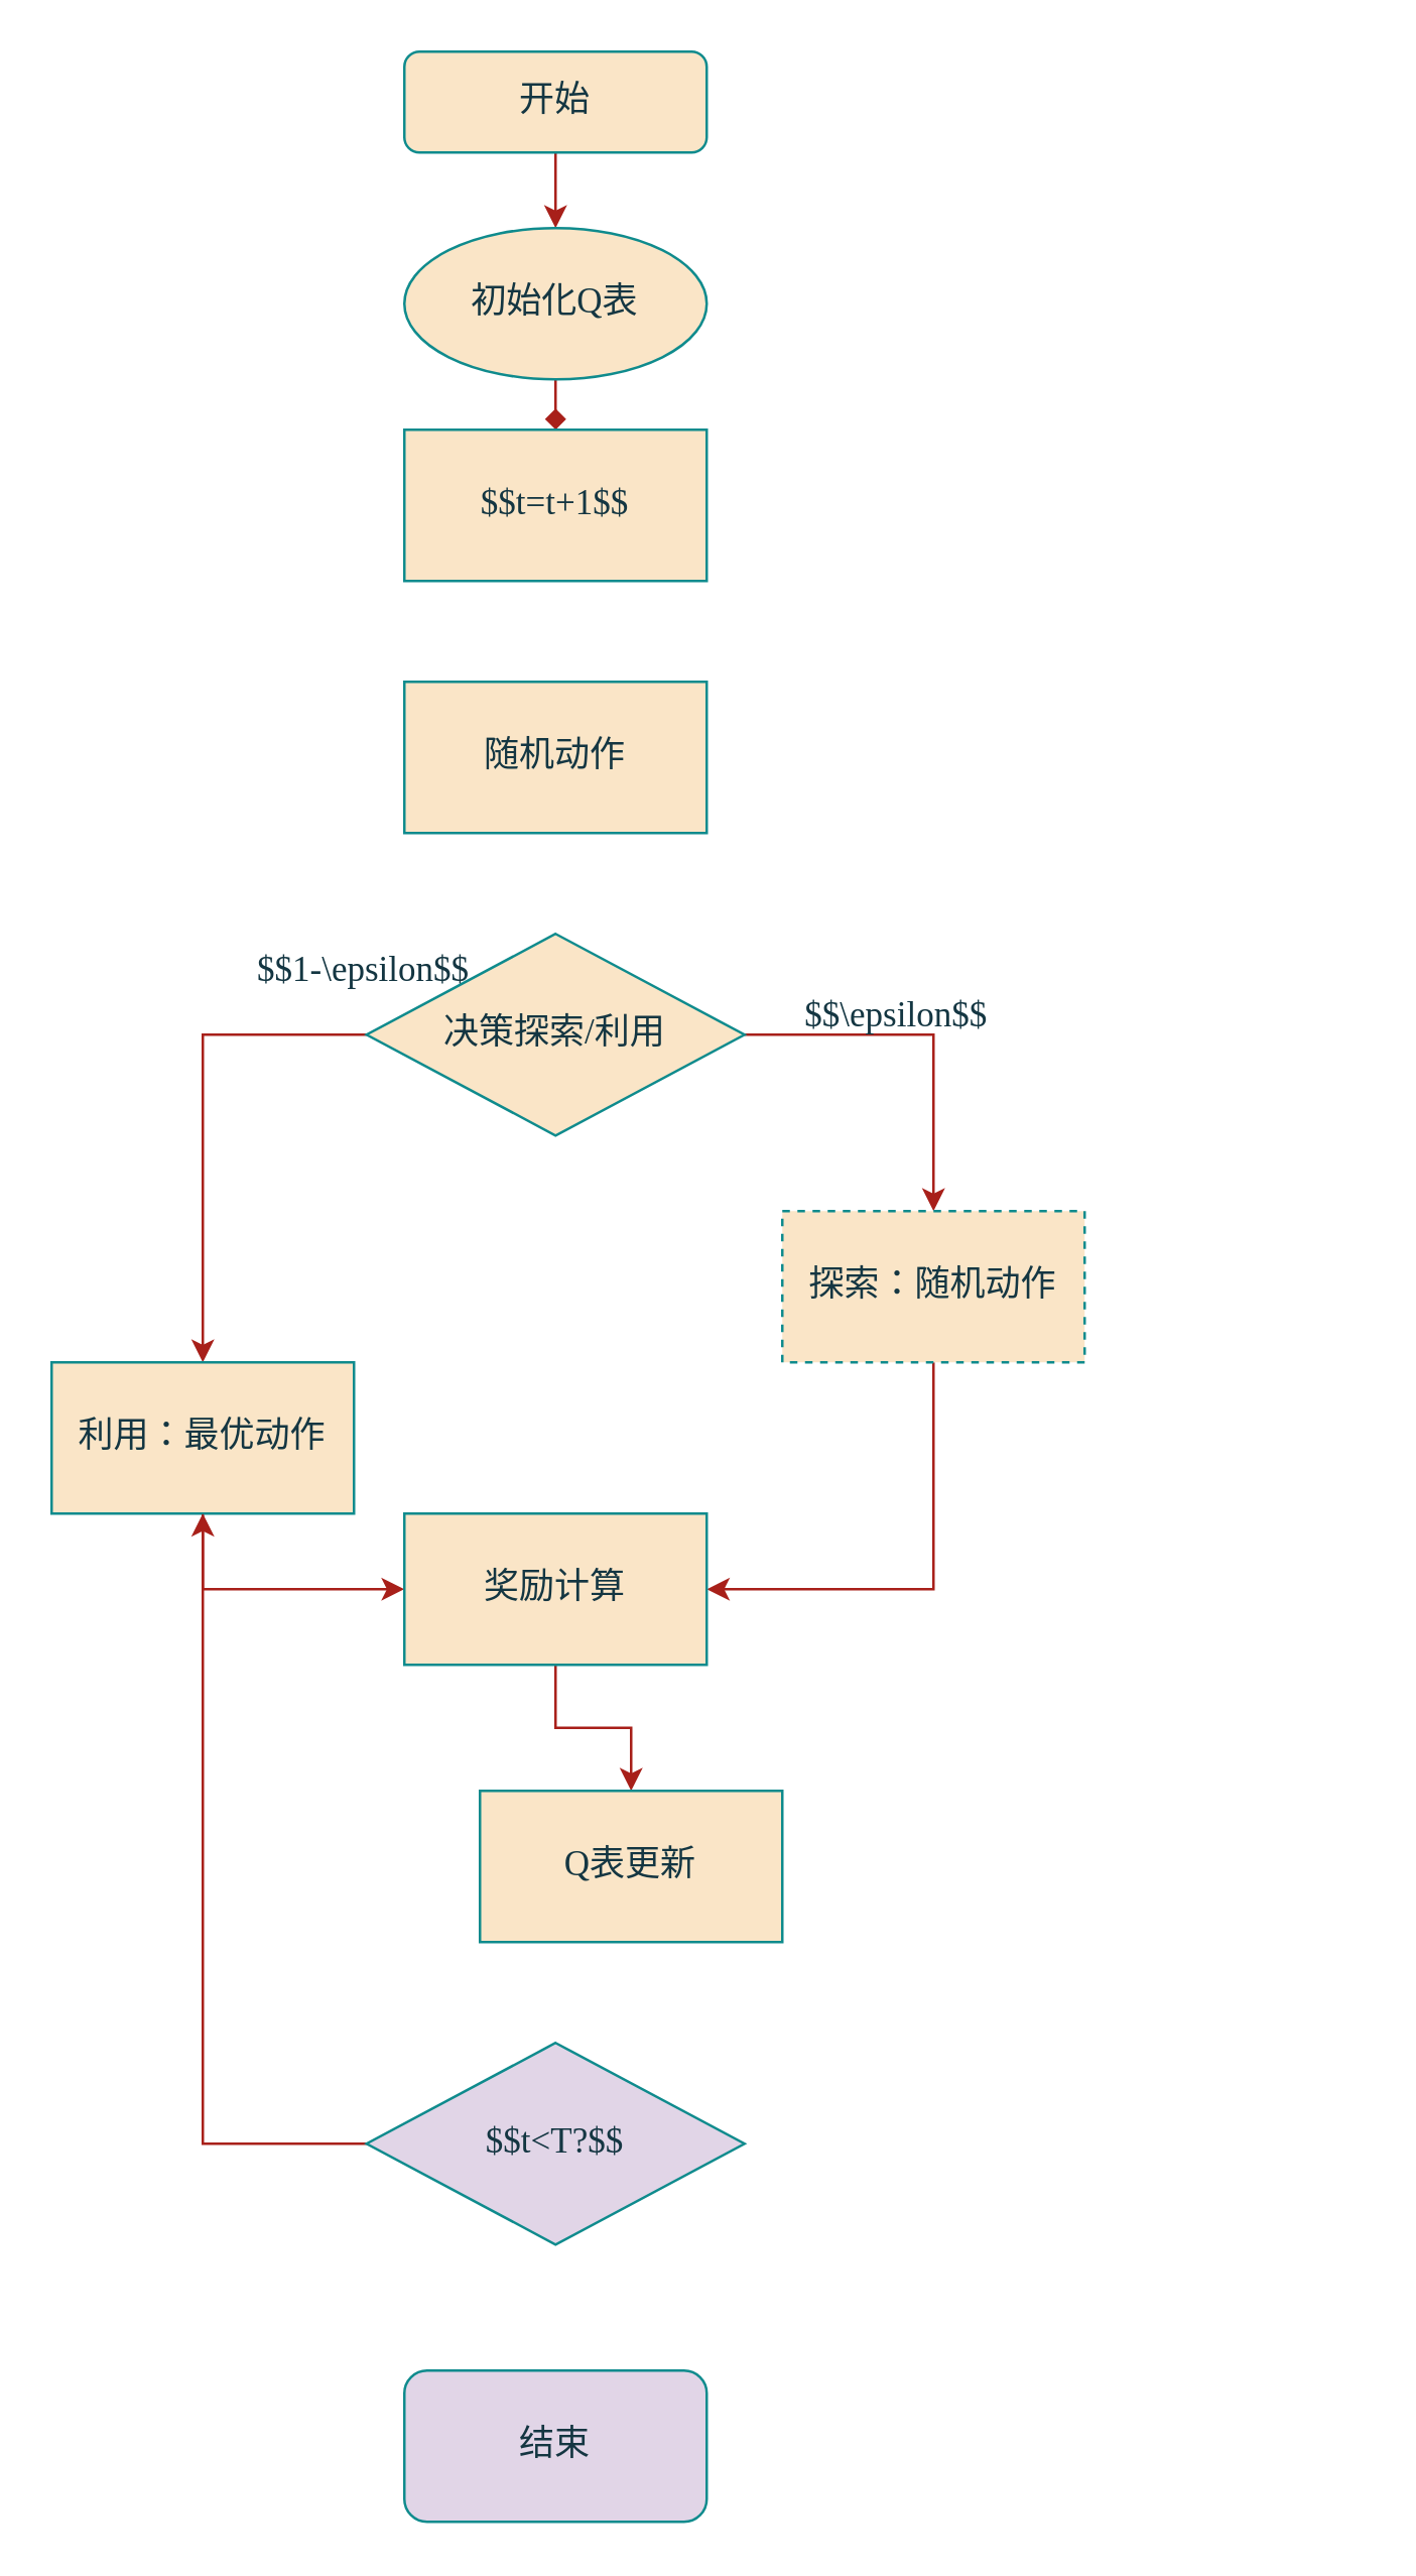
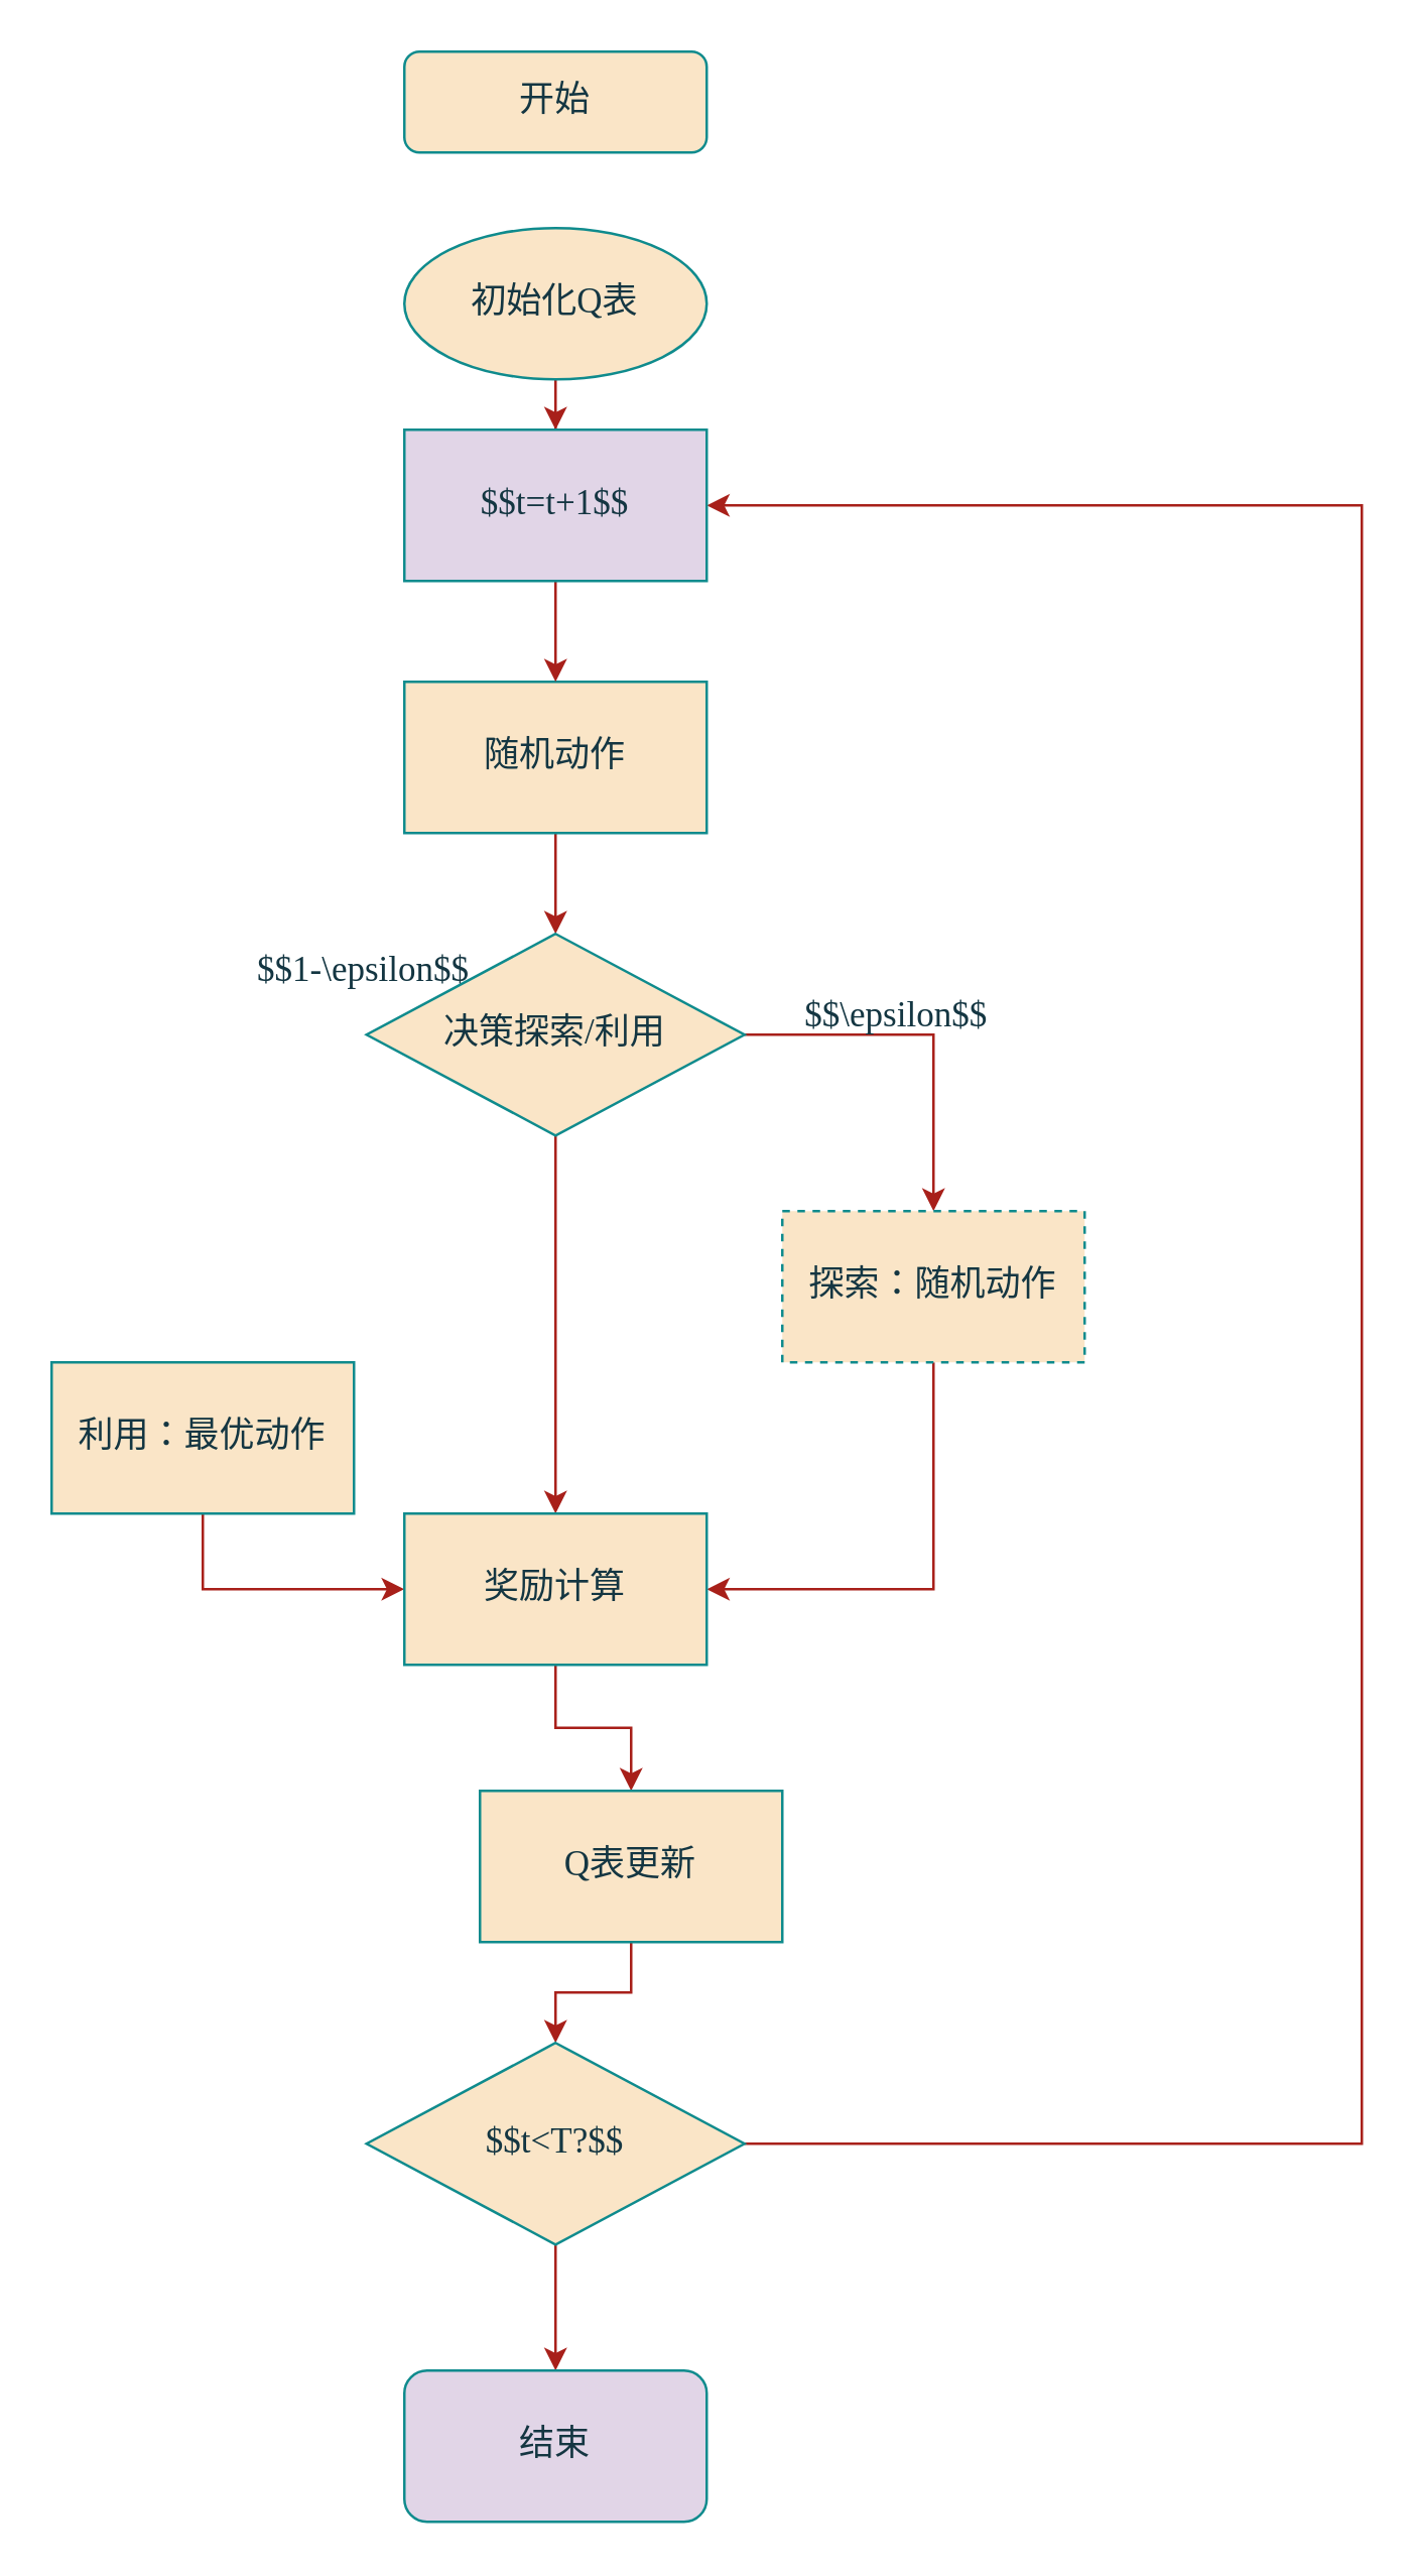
- <mxCell id="2" style="edgeStyle=orthogonalEdgeStyle;rounded=0;orthogonalLoop=1;jettySize=auto;html=1;exitX=0.5;exitY=1;exitDx=0;exitDy=0;entryX=0.5;entryY=0;entryDx=0;entryDy=0;labelBackgroundColor=none;strokeColor=#A8201A;fontColor=default;" edge="1" parent="1" source="3" target="5"><mxGeometry relative="1" as="geometry" /></mxCell>
- <mxCell id="4" value="" style="edgeStyle=orthogonalEdgeStyle;rounded=0;orthogonalLoop=1;jettySize=auto;html=1;labelBackgroundColor=none;strokeColor=#A8201A;fontColor=default;endArrow=diamond;" edge="1" parent="1" source="5" target="24"><mxGeometry relative="1" as="geometry" /></mxCell>
+ <mxCell id="4" value="" style="edgeStyle=orthogonalEdgeStyle;rounded=0;orthogonalLoop=1;jettySize=auto;html=1;labelBackgroundColor=none;strokeColor=#A8201A;fontColor=default;" edge="1" parent="1" source="5" target="24"><mxGeometry relative="1" as="geometry" /></mxCell>
- <mxCell id="24" value="&lt;font style=&quot;font-size: 14px;&quot; face=&quot;宋体&quot;&gt;$$t=t+1$$&lt;/font&gt;" style="whiteSpace=wrap;html=1;rounded=0;labelBackgroundColor=none;fillColor=#FAE5C7;strokeColor=#0F8B8D;fontColor=#143642;" vertex="1" parent="1"><mxGeometry x="160" y="170" width="120" height="60" as="geometry" /></mxCell>
+ <mxCell id="24" value="&lt;font style=&quot;font-size: 14px;&quot; face=&quot;宋体&quot;&gt;$$t=t+1$$&lt;/font&gt;" style="whiteSpace=wrap;html=1;rounded=0;labelBackgroundColor=none;fillColor=#e1d5e7;strokeColor=#0F8B8D;fontColor=#143642;" vertex="1" parent="1"><mxGeometry x="160" y="170" width="120" height="60" as="geometry" /></mxCell>
+ <mxCell id="23" value="" style="edgeStyle=orthogonalEdgeStyle;rounded=0;orthogonalLoop=1;jettySize=auto;html=1;labelBackgroundColor=none;strokeColor=#A8201A;fontColor=default;" edge="1" parent="1" source="24" target="7"><mxGeometry relative="1" as="geometry" /></mxCell>
+ <mxCell id="6" value="" style="edgeStyle=orthogonalEdgeStyle;rounded=0;orthogonalLoop=1;jettySize=auto;html=1;labelBackgroundColor=none;strokeColor=#A8201A;fontColor=default;" edge="1" parent="1" source="7" target="10"><mxGeometry relative="1" as="geometry" /></mxCell>
- <mxCell id="9" value="" style="edgeStyle=orthogonalEdgeStyle;rounded=0;orthogonalLoop=1;jettySize=auto;html=1;labelBackgroundColor=none;strokeColor=#A8201A;fontColor=default;" edge="1" parent="1" source="10" target="14"><mxGeometry relative="1" as="geometry" /></mxCell>
+ <mxCell id="9" value="" style="edgeStyle=orthogonalEdgeStyle;rounded=0;orthogonalLoop=1;jettySize=auto;html=1;labelBackgroundColor=none;strokeColor=#A8201A;fontColor=default;" edge="1" parent="1" source="10" target="16"><mxGeometry relative="1" as="geometry" /></mxCell>
+ <mxCell id="20" style="edgeStyle=orthogonalEdgeStyle;rounded=0;orthogonalLoop=1;jettySize=auto;html=1;entryX=1;entryY=0.5;entryDx=0;entryDy=0;labelBackgroundColor=none;strokeColor=#A8201A;fontColor=default;" edge="1" parent="1" source="21" target="24"><mxGeometry relative="1" as="geometry"><Array as="points"><mxPoint x="540" y="850" /><mxPoint x="540" y="200" /></Array></mxGeometry></mxCell>
- <mxCell id="19" value="" style="edgeStyle=orthogonalEdgeStyle;rounded=0;orthogonalLoop=1;jettySize=auto;html=1;labelBackgroundColor=none;strokeColor=#A8201A;fontColor=default;" edge="1" parent="1" source="21" target="14"><mxGeometry relative="1" as="geometry" /></mxCell>
+ <mxCell id="19" value="" style="edgeStyle=orthogonalEdgeStyle;rounded=0;orthogonalLoop=1;jettySize=auto;html=1;labelBackgroundColor=none;strokeColor=#A8201A;fontColor=default;" edge="1" parent="1" source="21" target="22"><mxGeometry relative="1" as="geometry" /></mxCell>
+ <mxCell id="17" value="" style="edgeStyle=orthogonalEdgeStyle;rounded=0;orthogonalLoop=1;jettySize=auto;html=1;labelBackgroundColor=none;strokeColor=#A8201A;fontColor=default;" edge="1" parent="1" source="18" target="21"><mxGeometry relative="1" as="geometry" /></mxCell>
- <mxCell id="21" value="&lt;div style=&quot;text-align: left;&quot;&gt;&lt;font style=&quot;font-size: 14px;&quot; face=&quot;宋体&quot;&gt;$$t&amp;lt;T?$$&lt;/font&gt;&lt;/div&gt;" style="rhombus;whiteSpace=wrap;html=1;rounded=0;labelBackgroundColor=none;fillColor=#e1d5e7;strokeColor=#0F8B8D;fontColor=#143642;" vertex="1" parent="1"><mxGeometry x="145" y="810" width="150" height="80" as="geometry" /></mxCell>
+ <mxCell id="21" value="&lt;div style=&quot;text-align: left;&quot;&gt;&lt;font style=&quot;font-size: 14px;&quot; face=&quot;宋体&quot;&gt;$$t&amp;lt;T?$$&lt;/font&gt;&lt;/div&gt;" style="rhombus;whiteSpace=wrap;html=1;rounded=0;labelBackgroundColor=none;fillColor=#FAE5C7;strokeColor=#0F8B8D;fontColor=#143642;" vertex="1" parent="1"><mxGeometry x="145" y="810" width="150" height="80" as="geometry" /></mxCell>
